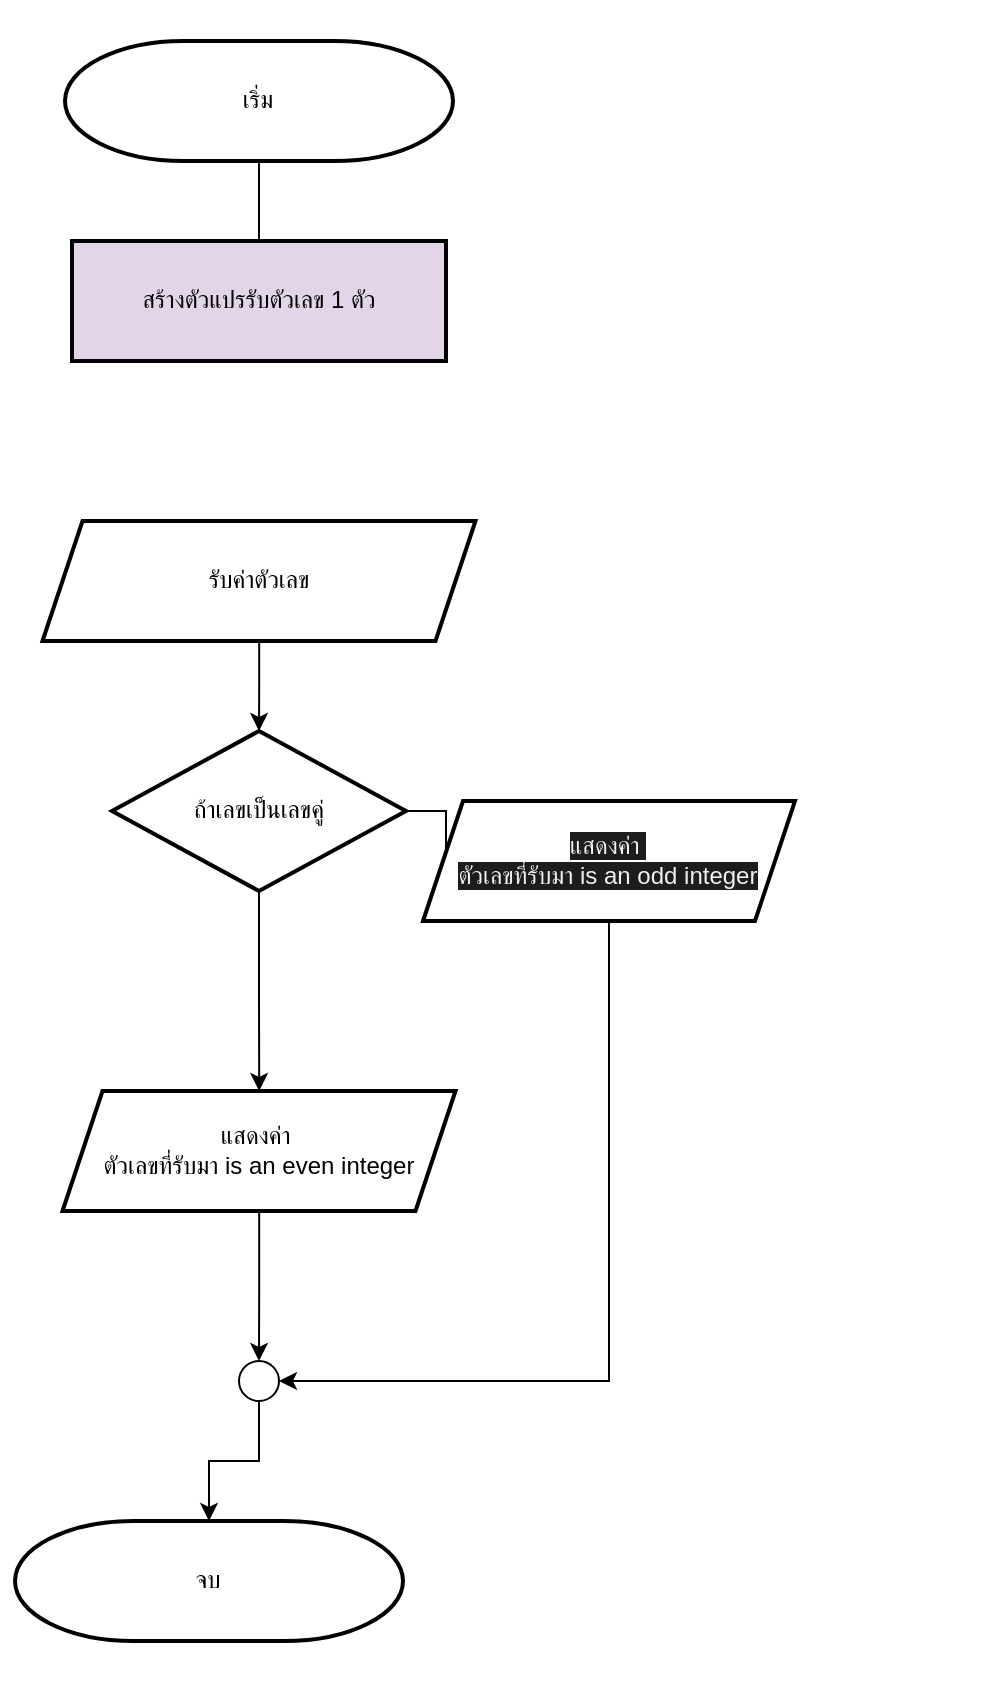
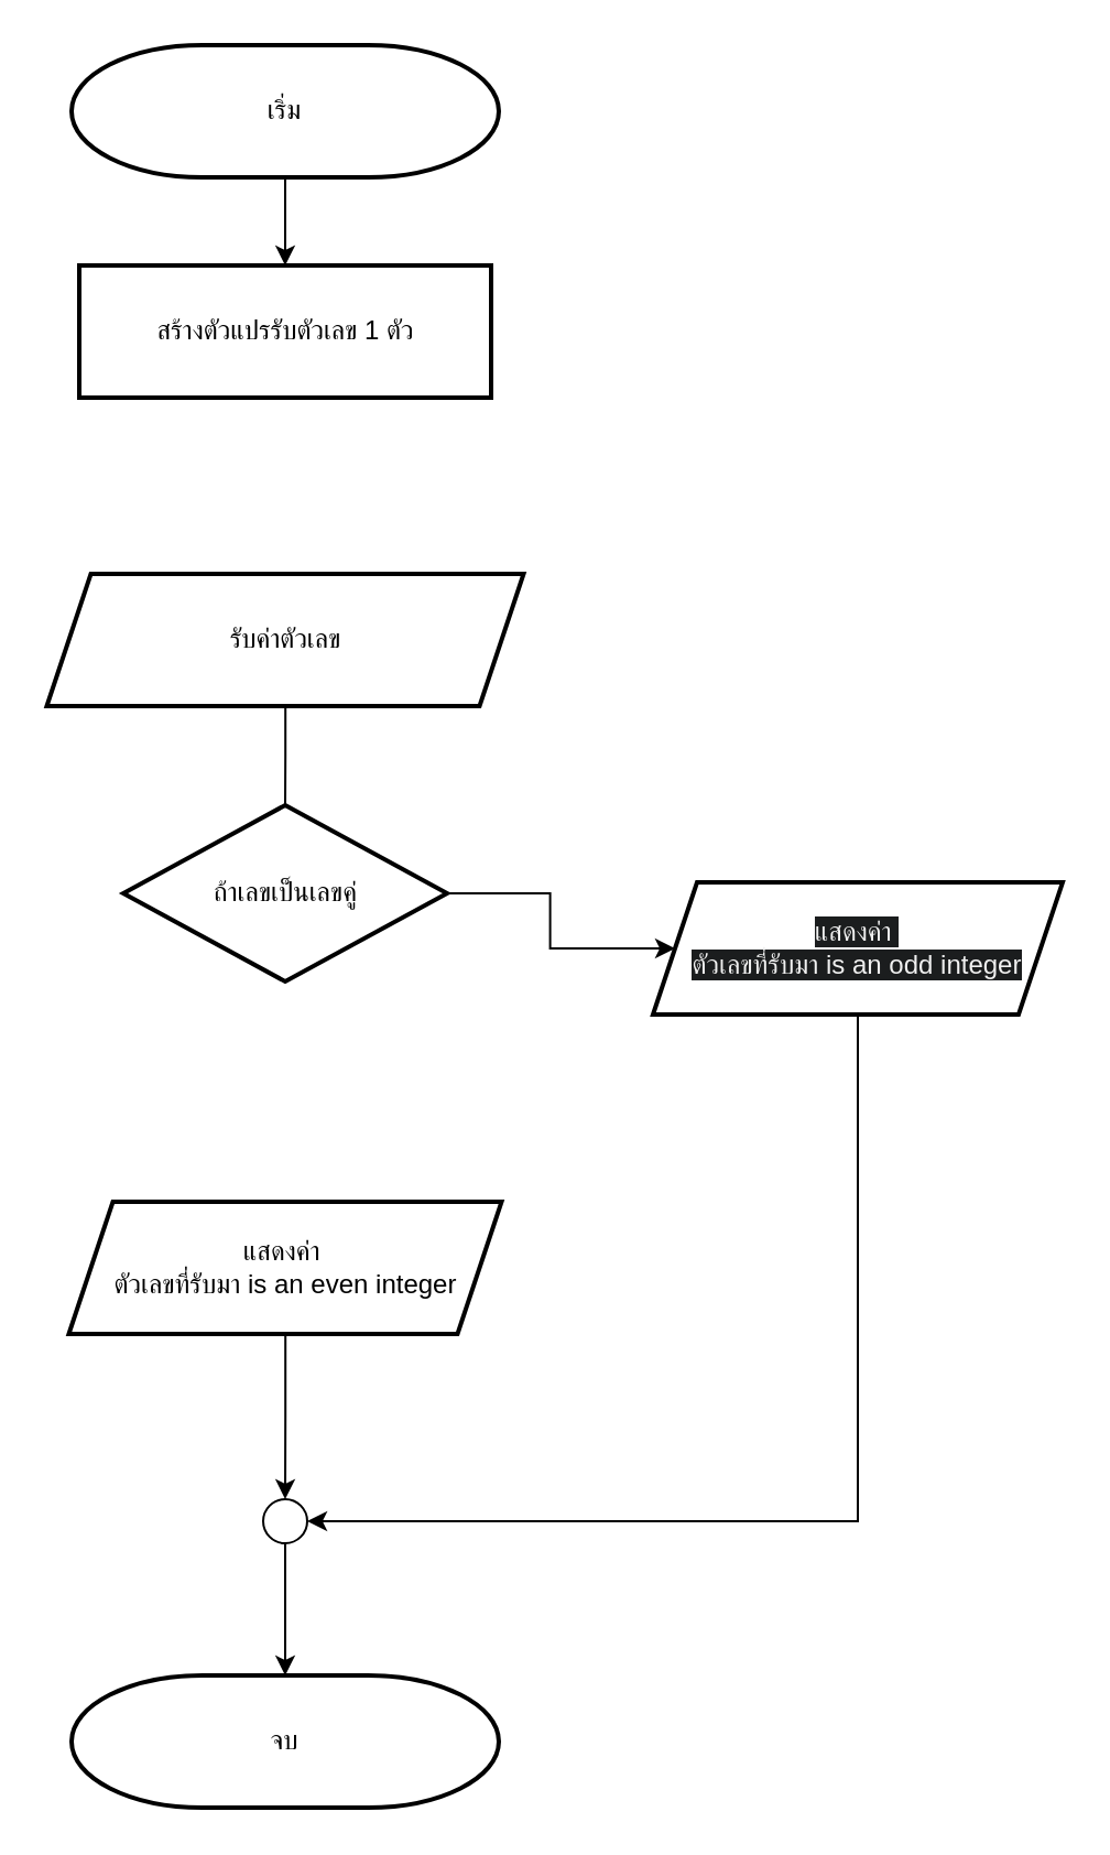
- <mxCell id="2" value="" style="edgeStyle=orthogonalEdgeStyle;rounded=0;orthogonalLoop=1;jettySize=auto;html=1;endArrow=none;" edge="1" parent="1" source="3" target="4"><mxGeometry relative="1" as="geometry" /></mxCell>
+ <mxCell id="2" value="" style="edgeStyle=orthogonalEdgeStyle;rounded=0;orthogonalLoop=1;jettySize=auto;html=1;" edge="1" parent="1" source="3" target="4"><mxGeometry relative="1" as="geometry" /></mxCell>
- <mxCell id="4" value="สร้างตัวแปรรับตัวเลข 1 ตัว" style="whiteSpace=wrap;html=1;strokeWidth=2;fillColor=#e1d5e7;" vertex="1" parent="1"><mxGeometry x="35.5" y="120" width="187" height="60" as="geometry" /></mxCell>
+ <mxCell id="4" value="สร้างตัวแปรรับตัวเลข 1 ตัว" style="whiteSpace=wrap;html=1;strokeWidth=2;" vertex="1" parent="1"><mxGeometry x="35.5" y="120" width="187" height="60" as="geometry" /></mxCell>
- <mxCell id="5" value="" style="edgeStyle=orthogonalEdgeStyle;rounded=0;orthogonalLoop=1;jettySize=auto;html=1;" edge="1" parent="1" source="6" target="9"><mxGeometry relative="1" as="geometry" /></mxCell>
+ <mxCell id="5" value="" style="edgeStyle=orthogonalEdgeStyle;rounded=0;orthogonalLoop=1;jettySize=auto;html=1;endArrow=none;" edge="1" parent="1" source="6" target="9"><mxGeometry relative="1" as="geometry" /></mxCell>
- <mxCell id="12" value="&lt;br&gt;&lt;span style=&quot;color: rgb(240, 240, 240); font-family: Helvetica; font-size: 12px; font-style: normal; font-variant-ligatures: normal; font-variant-caps: normal; font-weight: 400; letter-spacing: normal; orphans: 2; text-align: center; text-indent: 0px; text-transform: none; widows: 2; word-spacing: 0px; -webkit-text-stroke-width: 0px; white-space: normal; background-color: rgb(27, 29, 30); text-decoration-thickness: initial; text-decoration-style: initial; text-decoration-color: initial; display: inline !important; float: none;&quot;&gt;แสดงค่า&amp;nbsp;&lt;/span&gt;&lt;br style=&quot;forced-color-adjust: none; border-color: rgb(0, 0, 0); color: rgb(240, 240, 240); font-family: Helvetica; font-size: 12px; font-style: normal; font-variant-ligatures: normal; font-variant-caps: normal; font-weight: 400; letter-spacing: normal; orphans: 2; text-align: center; text-indent: 0px; text-transform: none; widows: 2; word-spacing: 0px; -webkit-text-stroke-width: 0px; white-space: normal; background-color: rgb(27, 29, 30); text-decoration-thickness: initial; text-decoration-style: initial; text-decoration-color: initial;&quot;&gt;&lt;span style=&quot;color: rgb(240, 240, 240); font-family: Helvetica; font-size: 12px; font-style: normal; font-variant-ligatures: normal; font-variant-caps: normal; font-weight: 400; letter-spacing: normal; orphans: 2; text-align: center; text-indent: 0px; text-transform: none; widows: 2; word-spacing: 0px; -webkit-text-stroke-width: 0px; white-space: normal; background-color: rgb(27, 29, 30); text-decoration-thickness: initial; text-decoration-style: initial; text-decoration-color: initial; display: inline !important; float: none;&quot;&gt;ตัวเลขที่รับมา is an odd integer&lt;/span&gt;&lt;div&gt;&lt;br/&gt;&lt;/div&gt;" style="shape=parallelogram;perimeter=parallelogramPerimeter;whiteSpace=wrap;html=1;fixedSize=1;strokeWidth=2;" vertex="1" parent="1"><mxGeometry x="211" y="400" width="186" height="60" as="geometry" /></mxCell>
+ <mxCell id="12" value="&lt;br&gt;&lt;span style=&quot;color: rgb(240, 240, 240); font-family: Helvetica; font-size: 12px; font-style: normal; font-variant-ligatures: normal; font-variant-caps: normal; font-weight: 400; letter-spacing: normal; orphans: 2; text-align: center; text-indent: 0px; text-transform: none; widows: 2; word-spacing: 0px; -webkit-text-stroke-width: 0px; white-space: normal; background-color: rgb(27, 29, 30); text-decoration-thickness: initial; text-decoration-style: initial; text-decoration-color: initial; display: inline !important; float: none;&quot;&gt;แสดงค่า&amp;nbsp;&lt;/span&gt;&lt;br style=&quot;forced-color-adjust: none; border-color: rgb(0, 0, 0); color: rgb(240, 240, 240); font-family: Helvetica; font-size: 12px; font-style: normal; font-variant-ligatures: normal; font-variant-caps: normal; font-weight: 400; letter-spacing: normal; orphans: 2; text-align: center; text-indent: 0px; text-transform: none; widows: 2; word-spacing: 0px; -webkit-text-stroke-width: 0px; white-space: normal; background-color: rgb(27, 29, 30); text-decoration-thickness: initial; text-decoration-style: initial; text-decoration-color: initial;&quot;&gt;&lt;span style=&quot;color: rgb(240, 240, 240); font-family: Helvetica; font-size: 12px; font-style: normal; font-variant-ligatures: normal; font-variant-caps: normal; font-weight: 400; letter-spacing: normal; orphans: 2; text-align: center; text-indent: 0px; text-transform: none; widows: 2; word-spacing: 0px; -webkit-text-stroke-width: 0px; white-space: normal; background-color: rgb(27, 29, 30); text-decoration-thickness: initial; text-decoration-style: initial; text-decoration-color: initial; display: inline !important; float: none;&quot;&gt;ตัวเลขที่รับมา is an odd integer&lt;/span&gt;&lt;div&gt;&lt;br/&gt;&lt;/div&gt;" style="shape=parallelogram;perimeter=parallelogramPerimeter;whiteSpace=wrap;html=1;fixedSize=1;strokeWidth=2;" vertex="1" parent="1"><mxGeometry x="296" y="400" width="186" height="60" as="geometry" /></mxCell>
- <mxCell id="7" value="" style="edgeStyle=orthogonalEdgeStyle;rounded=0;orthogonalLoop=1;jettySize=auto;html=1;" edge="1" parent="1" source="9" target="11"><mxGeometry relative="1" as="geometry" /></mxCell>
- <mxCell id="16" value="จบ" style="strokeWidth=2;html=1;shape=mxgraph.flowchart.terminator;whiteSpace=wrap;" vertex="1" parent="1"><mxGeometry x="7" y="760" width="194" height="60" as="geometry" /></mxCell>
+ <mxCell id="16" value="จบ" style="strokeWidth=2;html=1;shape=mxgraph.flowchart.terminator;whiteSpace=wrap;" vertex="1" parent="1"><mxGeometry x="32" y="760" width="194" height="60" as="geometry" /></mxCell>
